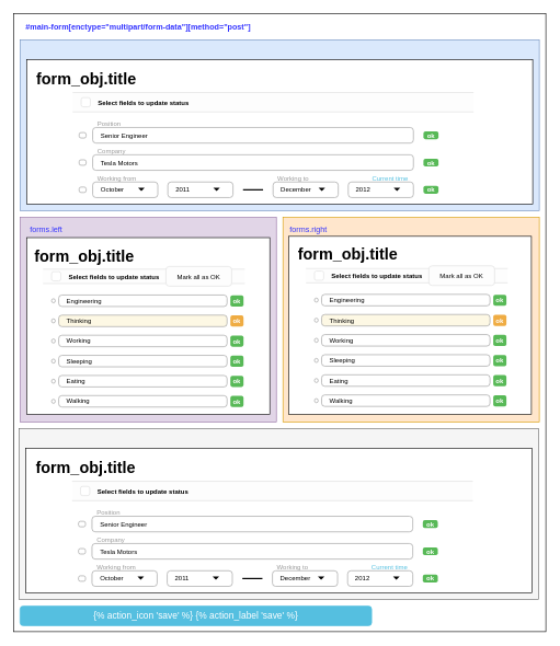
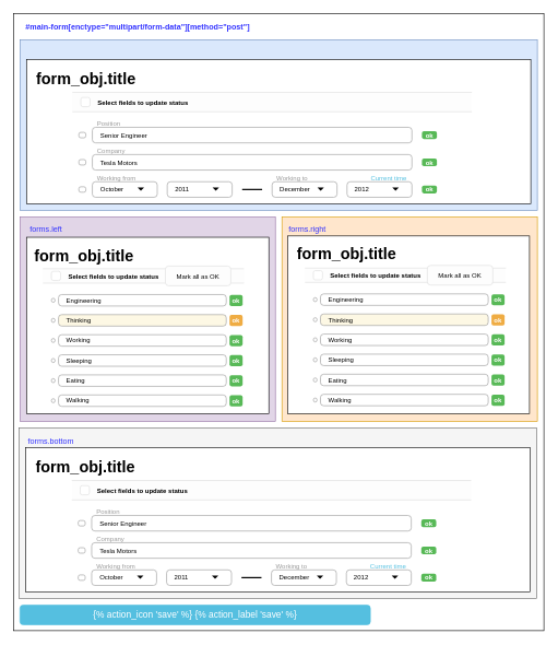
+ <mxCell id="85" value="forms.bottom" style="text;html=1;strokeColor=none;fillColor=none;align=center;verticalAlign=middle;whiteSpace=wrap;rounded=0;fontColor=#3333FF;" vertex="1" parent="1"><mxGeometry x="39" y="662" width="77" height="20" as="geometry" /></mxCell>
